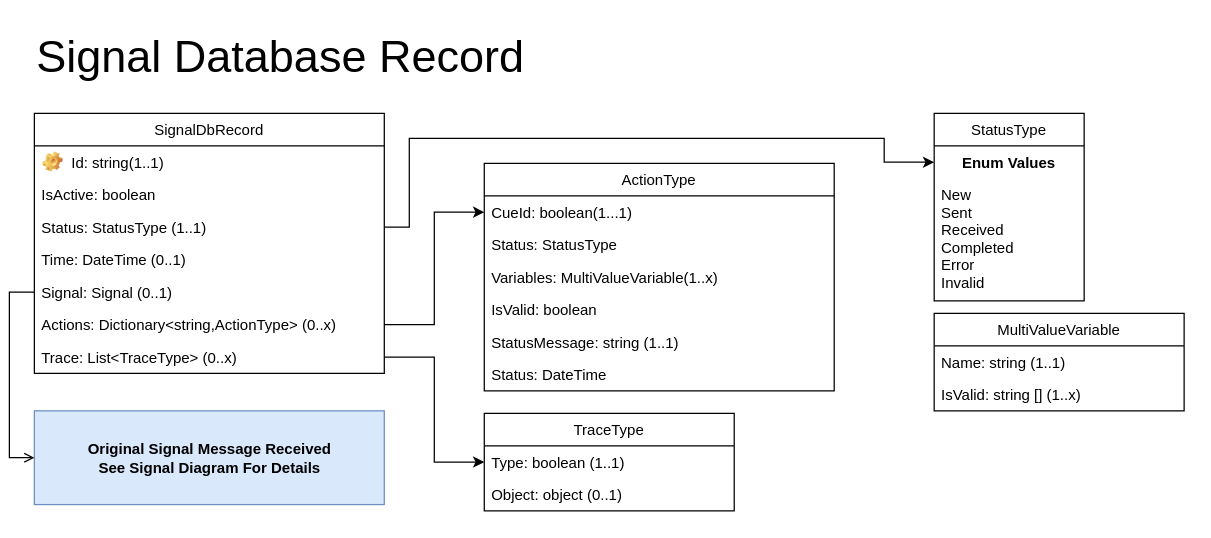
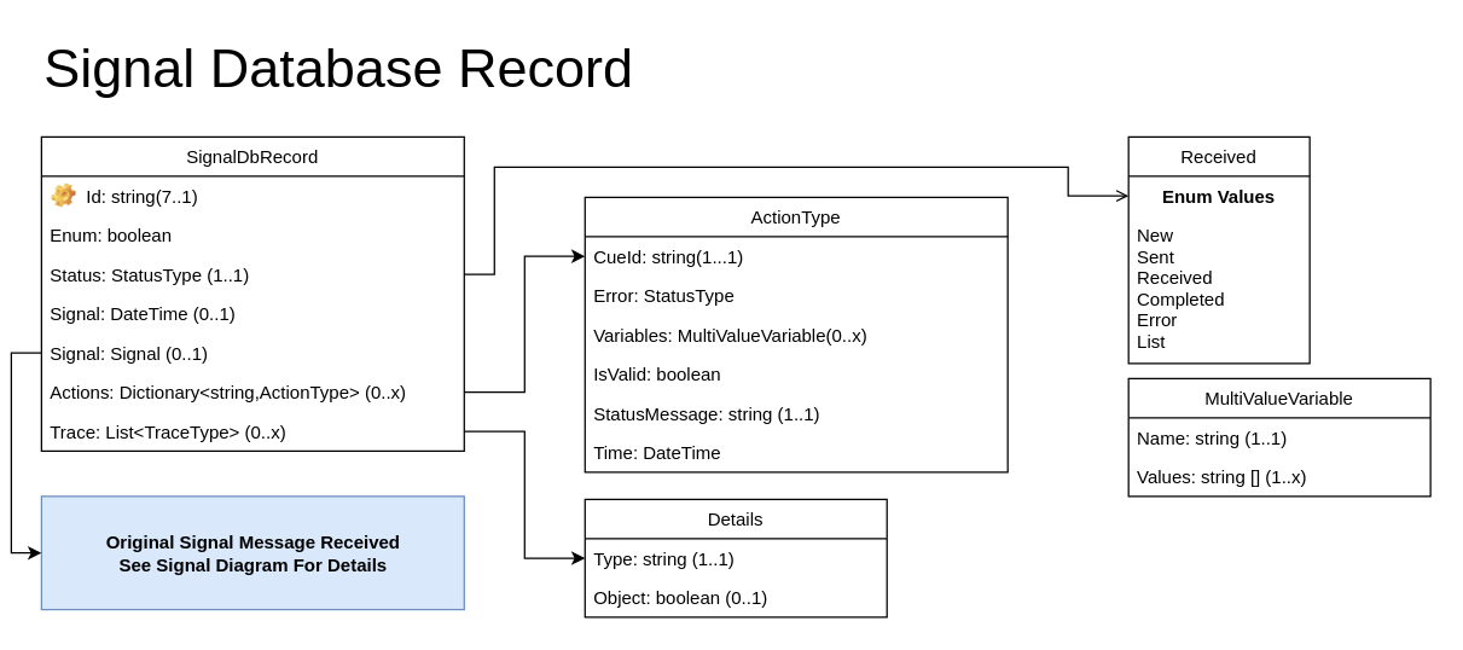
- <mxCell id="18" value="StatusType" style="swimlane;fontStyle=0;childLayout=stackLayout;horizontal=1;startSize=26;fillColor=none;horizontalStack=0;resizeParent=1;resizeParentMax=0;resizeLast=0;collapsible=1;marginBottom=0;" parent="1" vertex="1"><mxGeometry x="740" y="90" width="120" height="150" as="geometry" /></mxCell>
+ <mxCell id="18" value="Received" style="swimlane;fontStyle=0;childLayout=stackLayout;horizontal=1;startSize=26;fillColor=none;horizontalStack=0;resizeParent=1;resizeParentMax=0;resizeLast=0;collapsible=1;marginBottom=0;" parent="1" vertex="1"><mxGeometry x="740" y="90" width="120" height="150" as="geometry" /></mxCell>
- <mxCell id="25" style="edgeStyle=orthogonalEdgeStyle;rounded=0;orthogonalLoop=1;jettySize=auto;html=1;exitX=1;exitY=0.5;exitDx=0;exitDy=0;entryX=0;entryY=0.5;entryDx=0;entryDy=0;" parent="1" source="6" target="19" edge="1"><mxGeometry relative="1" as="geometry"><Array as="points"><mxPoint x="320" y="181" /><mxPoint x="320" y="110" /><mxPoint x="700" y="110" /><mxPoint x="700" y="129" /></Array></mxGeometry></mxCell>
+ <mxCell id="25" style="edgeStyle=orthogonalEdgeStyle;rounded=0;orthogonalLoop=1;jettySize=auto;html=1;exitX=1;exitY=0.5;exitDx=0;exitDy=0;entryX=0;entryY=0.5;entryDx=0;entryDy=0;endArrow=open;" parent="1" source="6" target="19" edge="1"><mxGeometry relative="1" as="geometry"><Array as="points"><mxPoint x="320" y="181" /><mxPoint x="320" y="110" /><mxPoint x="700" y="110" /><mxPoint x="700" y="129" /></Array></mxGeometry></mxCell>
- <mxCell id="4" value="Id: string(1..1)" style="label;fontStyle=0;strokeColor=none;fillColor=none;align=left;verticalAlign=top;overflow=hidden;spacingLeft=28;spacingRight=4;rotatable=0;points=[[0,0.5],[1,0.5]];portConstraint=eastwest;imageWidth=16;imageHeight=16;image=img/clipart/Gear_128x128.png" parent="3" vertex="1"><mxGeometry y="26" width="280" height="26" as="geometry" /></mxCell>
+ <mxCell id="4" value="Id: string(7..1)" style="label;fontStyle=0;strokeColor=none;fillColor=none;align=left;verticalAlign=top;overflow=hidden;spacingLeft=28;spacingRight=4;rotatable=0;points=[[0,0.5],[1,0.5]];portConstraint=eastwest;imageWidth=16;imageHeight=16;image=img/clipart/Gear_128x128.png" parent="3" vertex="1"><mxGeometry y="26" width="280" height="26" as="geometry" /></mxCell>
- <mxCell id="5" value="IsActive: boolean" style="text;strokeColor=none;fillColor=none;align=left;verticalAlign=top;spacingLeft=4;spacingRight=4;overflow=hidden;rotatable=0;points=[[0,0.5],[1,0.5]];portConstraint=eastwest;" parent="3" vertex="1"><mxGeometry y="52" width="280" height="26" as="geometry" /></mxCell>
+ <mxCell id="5" value="Enum: boolean" style="text;strokeColor=none;fillColor=none;align=left;verticalAlign=top;spacingLeft=4;spacingRight=4;overflow=hidden;rotatable=0;points=[[0,0.5],[1,0.5]];portConstraint=eastwest;" parent="3" vertex="1"><mxGeometry y="52" width="280" height="26" as="geometry" /></mxCell>
- <mxCell id="20" value="New&#10;Sent&#10;Received&#10;Completed&#10;Error&#10;Invalid&#10;" style="text;strokeColor=none;fillColor=none;align=left;verticalAlign=top;spacingLeft=4;spacingRight=4;overflow=hidden;rotatable=0;points=[[0,0.5],[1,0.5]];portConstraint=eastwest;" parent="18" vertex="1"><mxGeometry y="52" width="120" height="98" as="geometry" /></mxCell>
+ <mxCell id="20" value="New&#10;Sent&#10;Received&#10;Completed&#10;Error&#10;List&#10;" style="text;strokeColor=none;fillColor=none;align=left;verticalAlign=top;spacingLeft=4;spacingRight=4;overflow=hidden;rotatable=0;points=[[0,0.5],[1,0.5]];portConstraint=eastwest;" parent="18" vertex="1"><mxGeometry y="52" width="120" height="98" as="geometry" /></mxCell>
- <mxCell id="12" value="CueId: boolean(1...1)" style="text;strokeColor=none;fillColor=none;align=left;verticalAlign=top;spacingLeft=4;spacingRight=4;overflow=hidden;rotatable=0;points=[[0,0.5],[1,0.5]];portConstraint=eastwest;" parent="11" vertex="1"><mxGeometry y="26" width="280" height="26" as="geometry" /></mxCell>
+ <mxCell id="12" value="CueId: string(1...1)" style="text;strokeColor=none;fillColor=none;align=left;verticalAlign=top;spacingLeft=4;spacingRight=4;overflow=hidden;rotatable=0;points=[[0,0.5],[1,0.5]];portConstraint=eastwest;" parent="11" vertex="1"><mxGeometry y="26" width="280" height="26" as="geometry" /></mxCell>
- <mxCell id="13" value="Status: StatusType" style="text;strokeColor=none;fillColor=none;align=left;verticalAlign=top;spacingLeft=4;spacingRight=4;overflow=hidden;rotatable=0;points=[[0,0.5],[1,0.5]];portConstraint=eastwest;" parent="11" vertex="1"><mxGeometry y="52" width="280" height="26" as="geometry" /></mxCell>
+ <mxCell id="13" value="Error: StatusType" style="text;strokeColor=none;fillColor=none;align=left;verticalAlign=top;spacingLeft=4;spacingRight=4;overflow=hidden;rotatable=0;points=[[0,0.5],[1,0.5]];portConstraint=eastwest;" parent="11" vertex="1"><mxGeometry y="52" width="280" height="26" as="geometry" /></mxCell>
- <mxCell id="7" value="Time: DateTime (0..1)" style="text;strokeColor=none;fillColor=none;align=left;verticalAlign=top;spacingLeft=4;spacingRight=4;overflow=hidden;rotatable=0;points=[[0,0.5],[1,0.5]];portConstraint=eastwest;" parent="3" vertex="1"><mxGeometry y="104" width="280" height="26" as="geometry" /></mxCell>
+ <mxCell id="7" value="Signal: DateTime (0..1)" style="text;strokeColor=none;fillColor=none;align=left;verticalAlign=top;spacingLeft=4;spacingRight=4;overflow=hidden;rotatable=0;points=[[0,0.5],[1,0.5]];portConstraint=eastwest;" parent="3" vertex="1"><mxGeometry y="104" width="280" height="26" as="geometry" /></mxCell>
- <mxCell id="14" value="Variables: MultiValueVariable(1..x)" style="text;strokeColor=none;fillColor=none;align=left;verticalAlign=top;spacingLeft=4;spacingRight=4;overflow=hidden;rotatable=0;points=[[0,0.5],[1,0.5]];portConstraint=eastwest;" parent="11" vertex="1"><mxGeometry y="78" width="280" height="26" as="geometry" /></mxCell>
+ <mxCell id="14" value="Variables: MultiValueVariable(0..x)" style="text;strokeColor=none;fillColor=none;align=left;verticalAlign=top;spacingLeft=4;spacingRight=4;overflow=hidden;rotatable=0;points=[[0,0.5],[1,0.5]];portConstraint=eastwest;" parent="11" vertex="1"><mxGeometry y="78" width="280" height="26" as="geometry" /></mxCell>
- <mxCell id="17" value="Status: DateTime" style="text;strokeColor=none;fillColor=none;align=left;verticalAlign=top;spacingLeft=4;spacingRight=4;overflow=hidden;rotatable=0;points=[[0,0.5],[1,0.5]];portConstraint=eastwest;" parent="11" vertex="1"><mxGeometry y="156" width="280" height="26" as="geometry" /></mxCell>
+ <mxCell id="17" value="Time: DateTime" style="text;strokeColor=none;fillColor=none;align=left;verticalAlign=top;spacingLeft=4;spacingRight=4;overflow=hidden;rotatable=0;points=[[0,0.5],[1,0.5]];portConstraint=eastwest;" parent="11" vertex="1"><mxGeometry y="156" width="280" height="26" as="geometry" /></mxCell>
- <mxCell id="23" value="IsValid: string [] (1..x)" style="text;strokeColor=none;fillColor=none;align=left;verticalAlign=top;spacingLeft=4;spacingRight=4;overflow=hidden;rotatable=0;points=[[0,0.5],[1,0.5]];portConstraint=eastwest;" parent="21" vertex="1"><mxGeometry y="52" width="200" height="26" as="geometry" /></mxCell>
+ <mxCell id="23" value="Values: string [] (1..x)" style="text;strokeColor=none;fillColor=none;align=left;verticalAlign=top;spacingLeft=4;spacingRight=4;overflow=hidden;rotatable=0;points=[[0,0.5],[1,0.5]];portConstraint=eastwest;" parent="21" vertex="1"><mxGeometry y="52" width="200" height="26" as="geometry" /></mxCell>
- <mxCell id="28" value="TraceType" style="swimlane;fontStyle=0;childLayout=stackLayout;horizontal=1;startSize=26;fillColor=none;horizontalStack=0;resizeParent=1;resizeParentMax=0;resizeLast=0;collapsible=1;marginBottom=0;" vertex="1" parent="1"><mxGeometry x="380" y="330" width="200" height="78" as="geometry" /></mxCell>
+ <mxCell id="28" value="Details" style="swimlane;fontStyle=0;childLayout=stackLayout;horizontal=1;startSize=26;fillColor=none;horizontalStack=0;resizeParent=1;resizeParentMax=0;resizeLast=0;collapsible=1;marginBottom=0;" vertex="1" parent="1"><mxGeometry x="380" y="330" width="200" height="78" as="geometry" /></mxCell>
- <mxCell id="27" style="edgeStyle=orthogonalEdgeStyle;rounded=0;orthogonalLoop=1;jettySize=auto;html=1;exitX=0;exitY=0.5;exitDx=0;exitDy=0;entryX=0;entryY=0.5;entryDx=0;entryDy=0;endArrow=open;" parent="1" source="8" target="26" edge="1"><mxGeometry relative="1" as="geometry" /></mxCell>
+ <mxCell id="27" style="edgeStyle=orthogonalEdgeStyle;rounded=0;orthogonalLoop=1;jettySize=auto;html=1;exitX=0;exitY=0.5;exitDx=0;exitDy=0;entryX=0;entryY=0.5;entryDx=0;entryDy=0;" parent="1" source="8" target="26" edge="1"><mxGeometry relative="1" as="geometry" /></mxCell>
- <mxCell id="29" value="Type: boolean (1..1)" style="text;strokeColor=none;fillColor=none;align=left;verticalAlign=top;spacingLeft=4;spacingRight=4;overflow=hidden;rotatable=0;points=[[0,0.5],[1,0.5]];portConstraint=eastwest;" vertex="1" parent="28"><mxGeometry y="26" width="200" height="26" as="geometry" /></mxCell>
+ <mxCell id="29" value="Type: string (1..1)" style="text;strokeColor=none;fillColor=none;align=left;verticalAlign=top;spacingLeft=4;spacingRight=4;overflow=hidden;rotatable=0;points=[[0,0.5],[1,0.5]];portConstraint=eastwest;" vertex="1" parent="28"><mxGeometry y="26" width="200" height="26" as="geometry" /></mxCell>
- <mxCell id="30" value="Object: object (0..1)" style="text;strokeColor=none;fillColor=none;align=left;verticalAlign=top;spacingLeft=4;spacingRight=4;overflow=hidden;rotatable=0;points=[[0,0.5],[1,0.5]];portConstraint=eastwest;" vertex="1" parent="28"><mxGeometry y="52" width="200" height="26" as="geometry" /></mxCell>
+ <mxCell id="30" value="Object: boolean (0..1)" style="text;strokeColor=none;fillColor=none;align=left;verticalAlign=top;spacingLeft=4;spacingRight=4;overflow=hidden;rotatable=0;points=[[0,0.5],[1,0.5]];portConstraint=eastwest;" vertex="1" parent="28"><mxGeometry y="52" width="200" height="26" as="geometry" /></mxCell>
